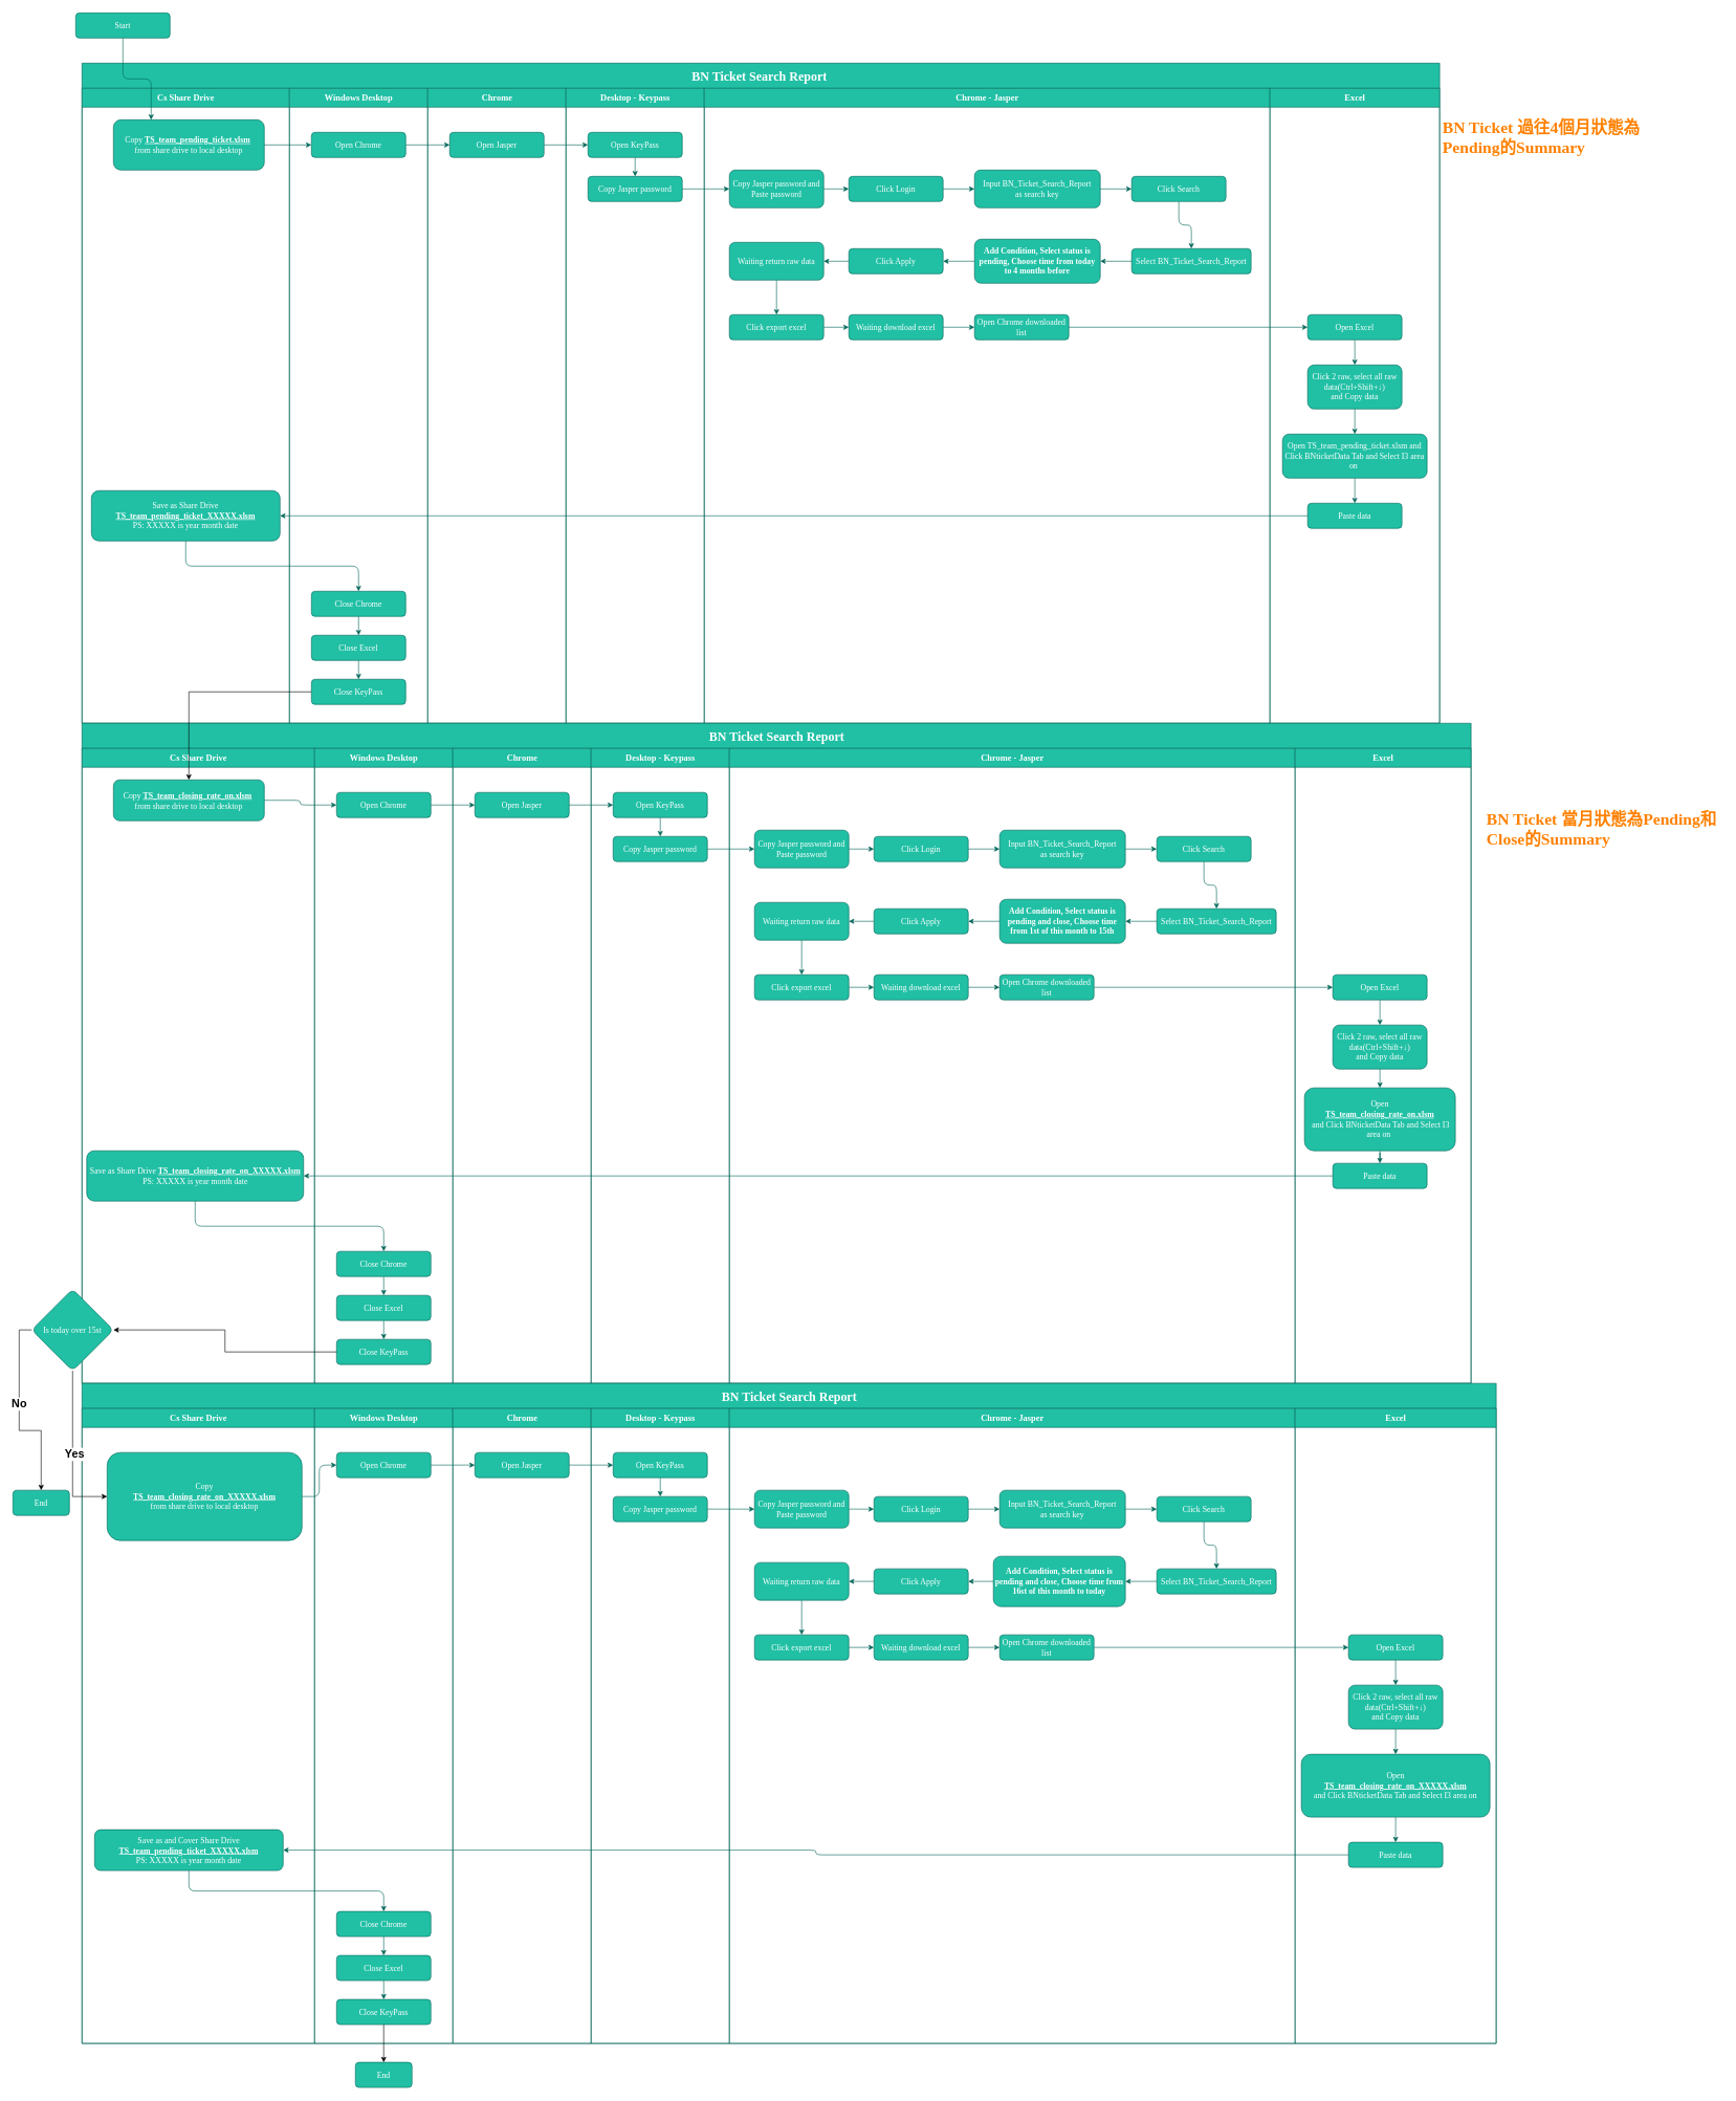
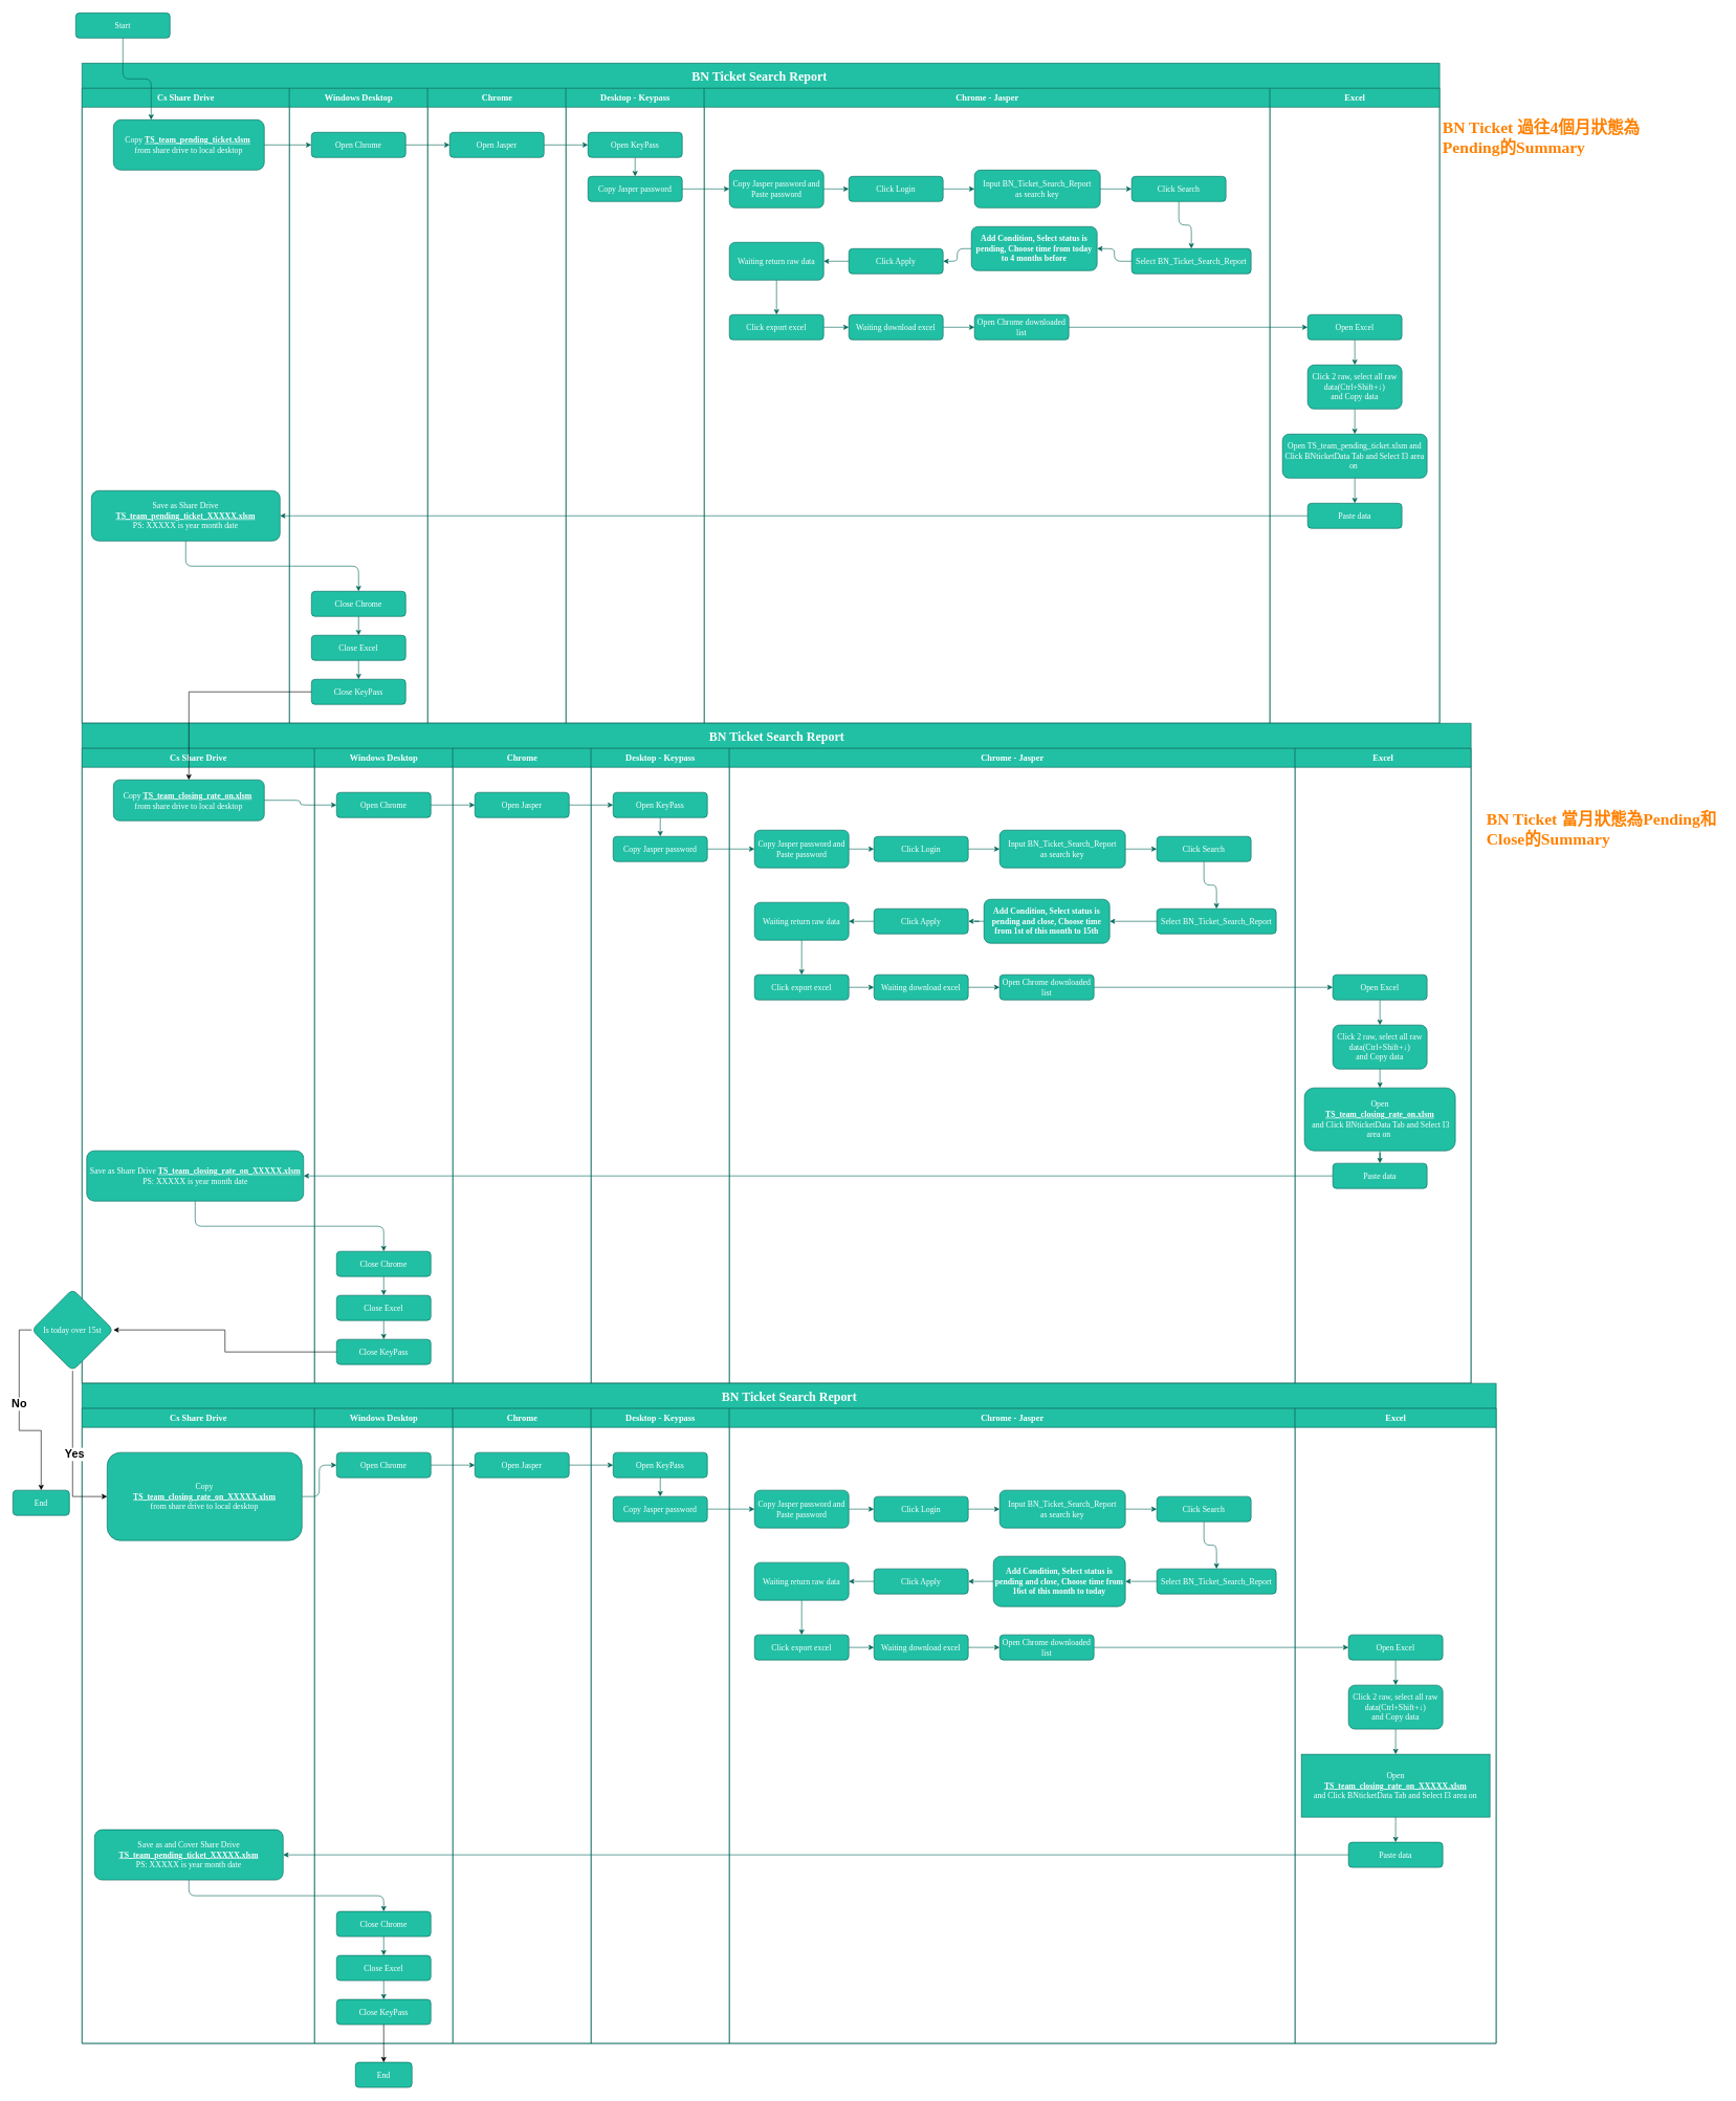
- <mxCell id="35" value="&lt;font color=&quot;#ffffff&quot;&gt;&lt;span style=&quot;font-size: 13px;&quot;&gt;&lt;b&gt;Add Condition, Select status is pending, Choose time from today to 4 months before&lt;/b&gt;&lt;/span&gt;&lt;/font&gt;" style="rounded=1;whiteSpace=wrap;html=1;shadow=0;labelBackgroundColor=none;strokeWidth=1;fontFamily=Verdana;fontSize=8;align=center;fillColor=#21C0A5;strokeColor=#006658;fontColor=#5C5C5C;" parent="23" vertex="1"><mxGeometry x="430" y="240" width="200" height="70" as="geometry" /></mxCell>
+ <mxCell id="35" value="&lt;font color=&quot;#ffffff&quot;&gt;&lt;span style=&quot;font-size: 13px;&quot;&gt;&lt;b&gt;Add Condition, Select status is pending, Choose time from today to 4 months before&lt;/b&gt;&lt;/span&gt;&lt;/font&gt;" style="rounded=1;whiteSpace=wrap;html=1;shadow=0;labelBackgroundColor=none;strokeWidth=1;fontFamily=Verdana;fontSize=8;align=center;fillColor=#21C0A5;strokeColor=#006658;fontColor=#5C5C5C;" parent="23" vertex="1"><mxGeometry x="425" y="220" width="200" height="70" as="geometry" /></mxCell>
- <mxCell id="91" value="&lt;font color=&quot;#ffffff&quot;&gt;&lt;span style=&quot;font-size: 13px;&quot;&gt;&lt;b&gt;Add Condition, Select status is pending and close, Choose time from 1st of this month to 15th&lt;/b&gt;&lt;/span&gt;&lt;/font&gt;" style="rounded=1;whiteSpace=wrap;html=1;shadow=0;labelBackgroundColor=none;strokeWidth=1;fontFamily=Verdana;fontSize=8;align=center;fillColor=#21C0A5;strokeColor=#006658;fontColor=#5C5C5C;" parent="79" vertex="1"><mxGeometry x="430" y="240" width="200" height="70" as="geometry" /></mxCell>
+ <mxCell id="91" value="&lt;font color=&quot;#ffffff&quot;&gt;&lt;span style=&quot;font-size: 13px;&quot;&gt;&lt;b&gt;Add Condition, Select status is pending and close, Choose time from 1st of this month to 15th&lt;/b&gt;&lt;/span&gt;&lt;/font&gt;" style="rounded=1;whiteSpace=wrap;html=1;shadow=0;labelBackgroundColor=none;strokeWidth=1;fontFamily=Verdana;fontSize=8;align=center;fillColor=#21C0A5;strokeColor=#006658;fontColor=#5C5C5C;" parent="79" vertex="1"><mxGeometry x="405" y="240" width="200" height="70" as="geometry" /></mxCell>
- <mxCell id="164" value="&lt;span style=&quot;color: rgb(255, 255, 255); font-size: 13px;&quot;&gt;Open&lt;br&gt;&lt;/span&gt;&lt;b style=&quot;text-decoration-line: underline; color: rgb(255, 255, 255); font-size: 13px;&quot;&gt;TS_team_closing_rate_on_XXXXX.xlsm&lt;/b&gt;&lt;span style=&quot;color: rgb(255, 255, 255); font-size: 13px;&quot;&gt;&lt;br&gt;&amp;nbsp;and Click BNticketData Tab and&amp;nbsp;&lt;/span&gt;&lt;span style=&quot;color: rgb(255, 255, 255); font-size: 13px;&quot;&gt;Select I3 area on&amp;nbsp;&lt;/span&gt;" style="rounded=1;whiteSpace=wrap;html=1;shadow=0;labelBackgroundColor=none;strokeWidth=1;fontFamily=Verdana;fontSize=8;align=center;fillColor=#21C0A5;strokeColor=#006658;fontColor=#5C5C5C;" parent="158" vertex="1"><mxGeometry x="10" y="550" width="300" height="100" as="geometry" /></mxCell>
+ <mxCell id="164" value="&lt;span style=&quot;color: rgb(255, 255, 255); font-size: 13px;&quot;&gt;Open&lt;br&gt;&lt;/span&gt;&lt;b style=&quot;text-decoration-line: underline; color: rgb(255, 255, 255); font-size: 13px;&quot;&gt;TS_team_closing_rate_on_XXXXX.xlsm&lt;/b&gt;&lt;span style=&quot;color: rgb(255, 255, 255); font-size: 13px;&quot;&gt;&lt;br&gt;&amp;nbsp;and Click BNticketData Tab and&amp;nbsp;&lt;/span&gt;&lt;span style=&quot;color: rgb(255, 255, 255); font-size: 13px;&quot;&gt;Select I3 area on&amp;nbsp;&lt;/span&gt;" style="whiteSpace=wrap;html=1;shadow=0;labelBackgroundColor=none;strokeWidth=1;fontFamily=Verdana;fontSize=8;align=center;fillColor=#21C0A5;strokeColor=#006658;fontColor=#5C5C5C;rounded=0;" parent="158" vertex="1"><mxGeometry x="10" y="550" width="300" height="100" as="geometry" /></mxCell>
- <mxCell id="115" value="&lt;font color=&quot;#ffffff&quot;&gt;&lt;span style=&quot;font-size: 13px;&quot;&gt;Save as and Cover Share Drive &lt;u style=&quot;font-weight: bold;&quot;&gt;TS_team_pending_ticket_XXXXX.xlsm&lt;/u&gt;&lt;br&gt;PS: XXXXX is year month date&lt;br&gt;&lt;/span&gt;&lt;/font&gt;" style="rounded=1;whiteSpace=wrap;html=1;shadow=0;labelBackgroundColor=none;strokeWidth=1;fontFamily=Verdana;fontSize=8;align=center;fillColor=#21C0A5;strokeColor=#006658;fontColor=#5C5C5C;" parent="113" vertex="1"><mxGeometry x="20" y="670" width="300" height="65" as="geometry" /></mxCell>
+ <mxCell id="115" value="&lt;font color=&quot;#ffffff&quot;&gt;&lt;span style=&quot;font-size: 13px;&quot;&gt;Save as and Cover Share Drive &lt;u style=&quot;font-weight: bold;&quot;&gt;TS_team_pending_ticket_XXXXX.xlsm&lt;/u&gt;&lt;br&gt;PS: XXXXX is year month date&lt;br&gt;&lt;/span&gt;&lt;/font&gt;" style="rounded=1;whiteSpace=wrap;html=1;shadow=0;labelBackgroundColor=none;strokeWidth=1;fontFamily=Verdana;fontSize=8;align=center;fillColor=#21C0A5;strokeColor=#006658;fontColor=#5C5C5C;" parent="113" vertex="1"><mxGeometry x="20" y="670" width="300" height="80" as="geometry" /></mxCell>
